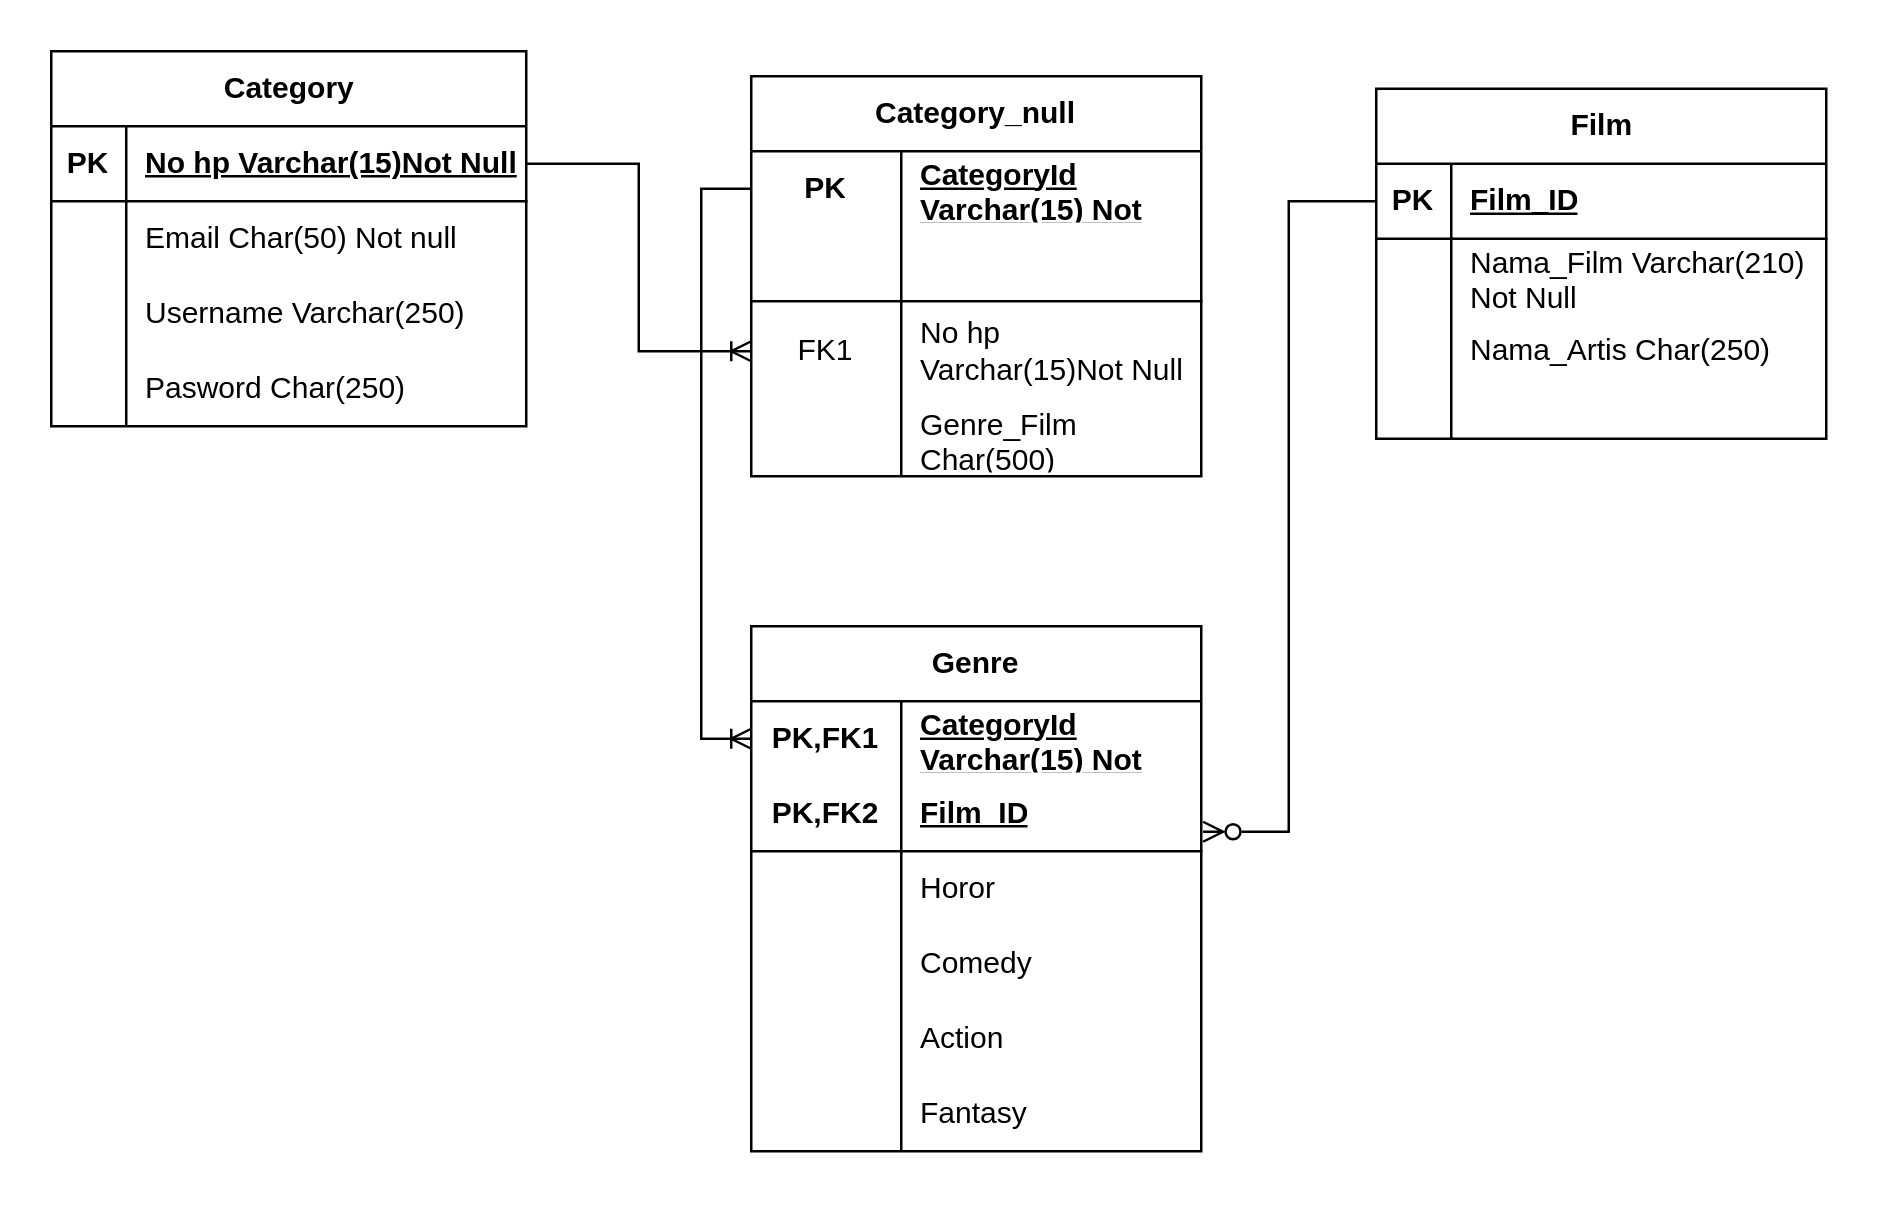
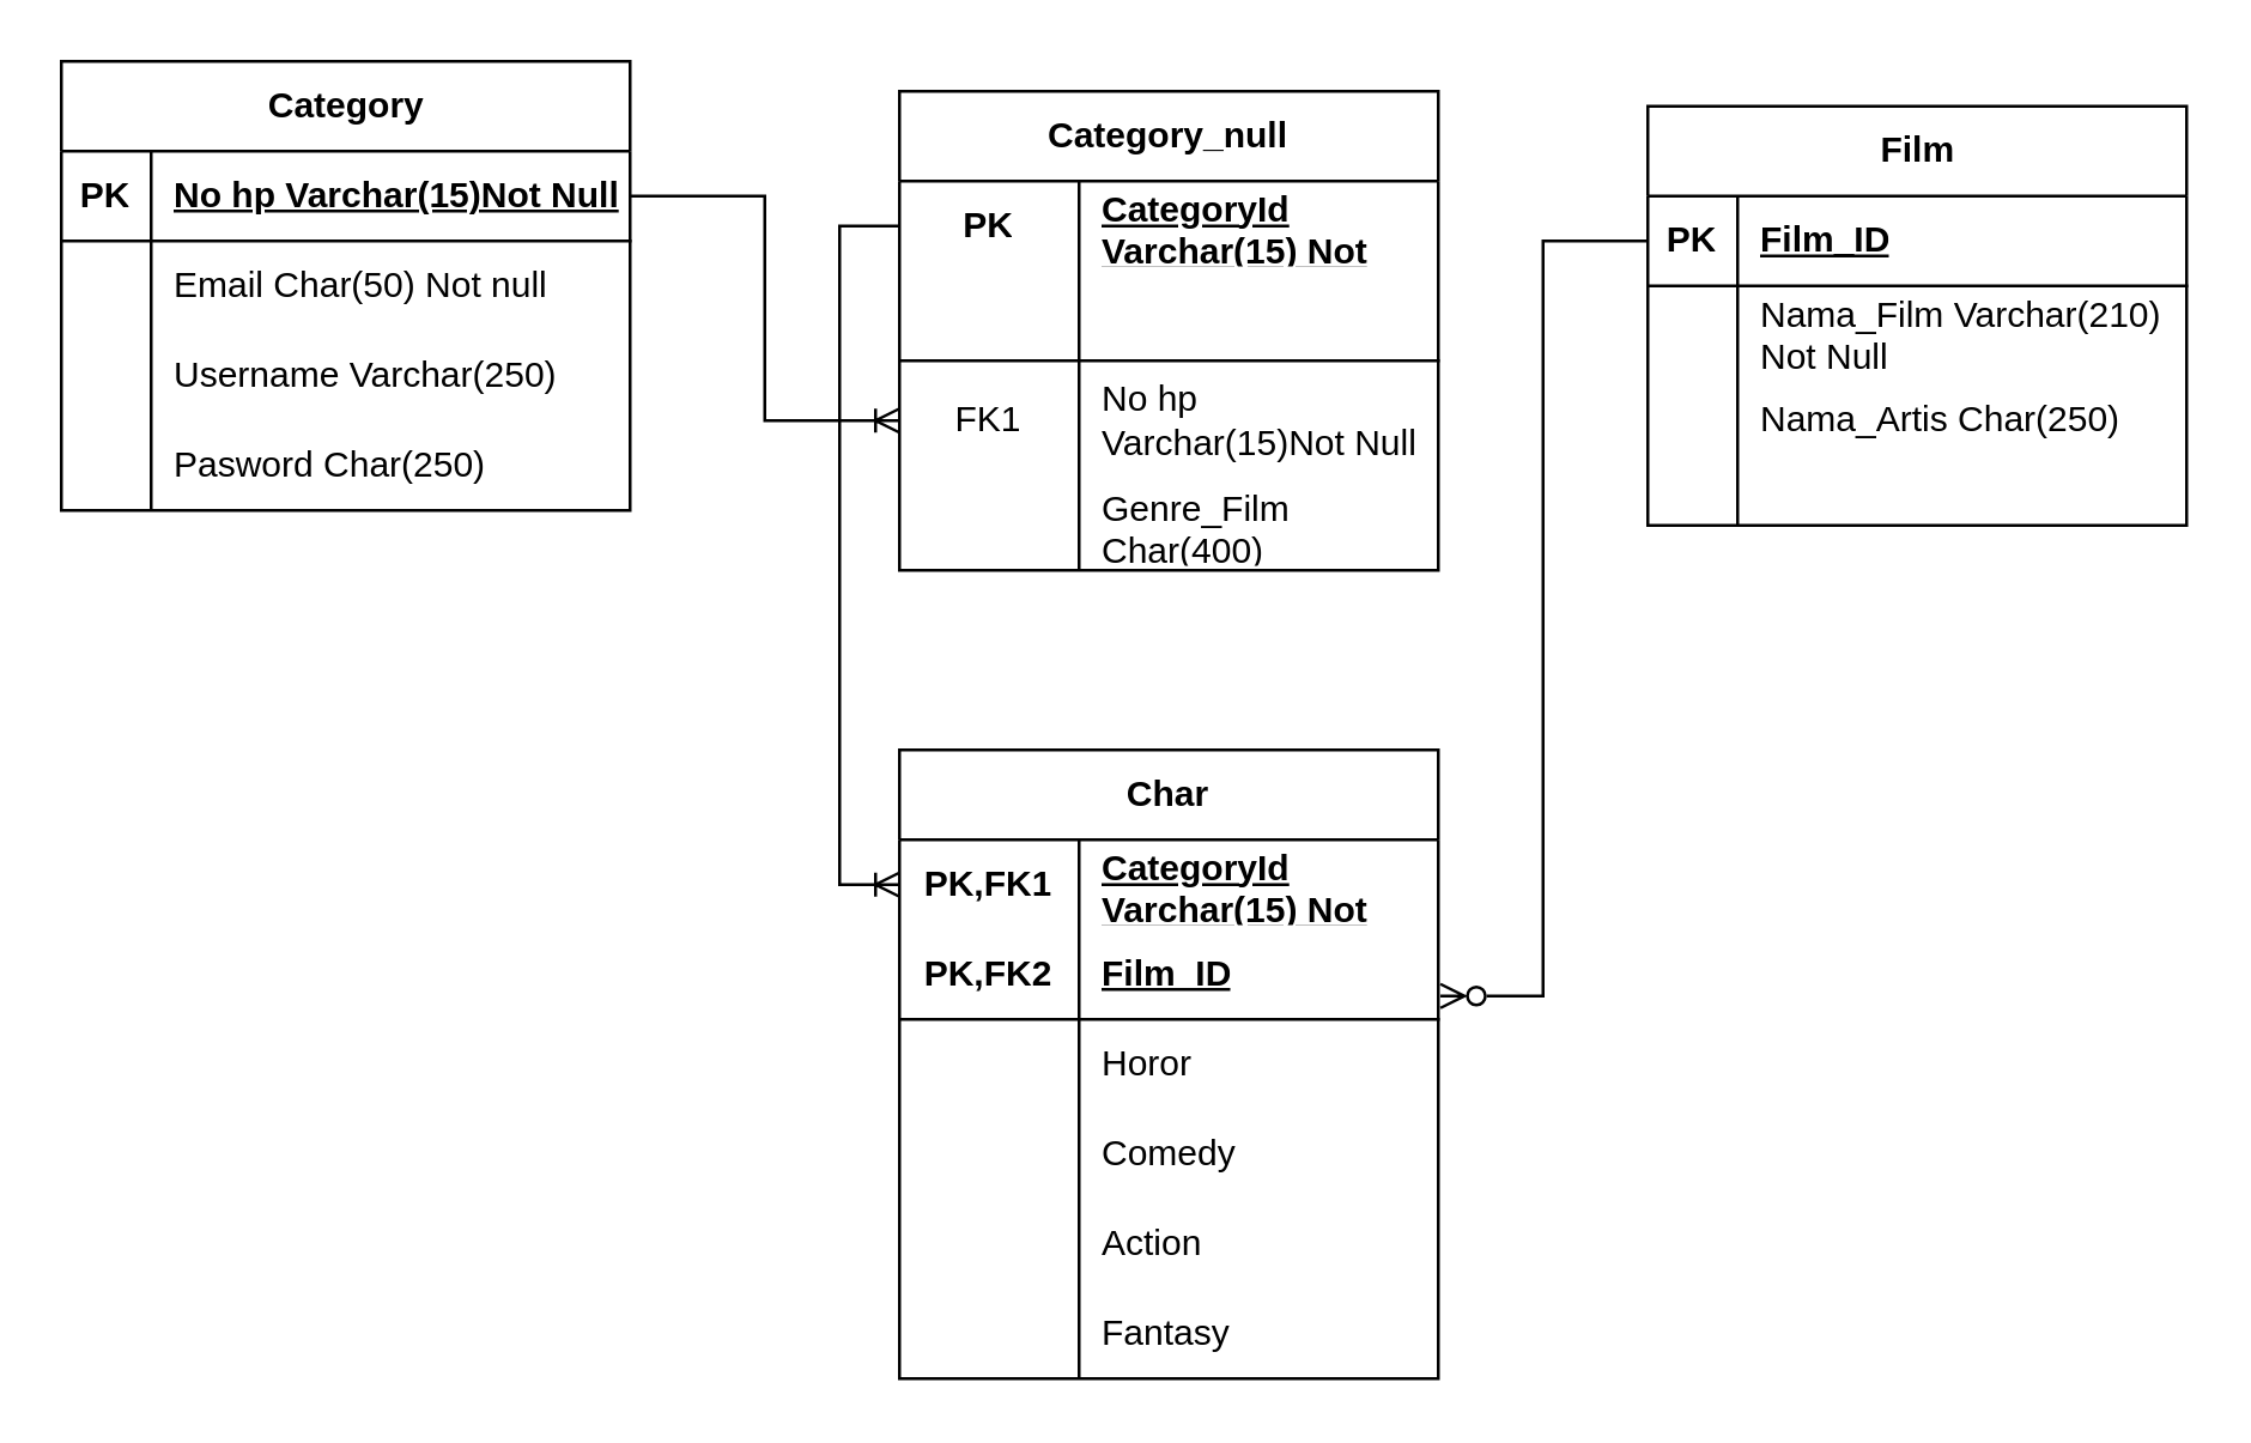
- <mxCell id="27" value="Genre_Film Char(500)" style="shape=partialRectangle;connectable=0;fillColor=none;top=0;left=0;bottom=0;right=0;align=left;spacingLeft=6;overflow=hidden;html=1;whiteSpace=wrap;" vertex="1" parent="25"><mxGeometry x="60" width="120" height="30" as="geometry"><mxRectangle width="120" height="30" as="alternateBounds" /></mxGeometry></mxCell>
+ <mxCell id="27" value="Genre_Film Char(400)" style="shape=partialRectangle;connectable=0;fillColor=none;top=0;left=0;bottom=0;right=0;align=left;spacingLeft=6;overflow=hidden;html=1;whiteSpace=wrap;" vertex="1" parent="25"><mxGeometry x="60" width="120" height="30" as="geometry"><mxRectangle width="120" height="30" as="alternateBounds" /></mxGeometry></mxCell>
- <mxCell id="28" value="Genre" style="shape=table;startSize=30;container=1;collapsible=1;childLayout=tableLayout;fixedRows=1;rowLines=0;fontStyle=1;align=center;resizeLast=1;html=1;whiteSpace=wrap;" vertex="1" parent="1"><mxGeometry x="300" y="250" width="180" height="210" as="geometry" /></mxCell>
+ <mxCell id="28" value="Char" style="shape=table;startSize=30;container=1;collapsible=1;childLayout=tableLayout;fixedRows=1;rowLines=0;fontStyle=1;align=center;resizeLast=1;html=1;whiteSpace=wrap;" vertex="1" parent="1"><mxGeometry x="300" y="250" width="180" height="210" as="geometry" /></mxCell>
